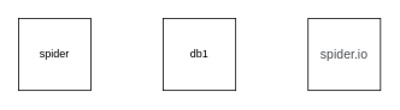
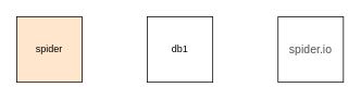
- <mxCell id="2" value="spider" style="whiteSpace=wrap;html=1;aspect=fixed;" vertex="1" parent="1"><mxGeometry x="20" y="20" width="80" height="80" as="geometry" /></mxCell>
+ <mxCell id="2" value="spider" style="whiteSpace=wrap;html=1;aspect=fixed;fillColor=#ffe6cc;" vertex="1" parent="1"><mxGeometry x="20" y="20" width="80" height="80" as="geometry" /></mxCell>
